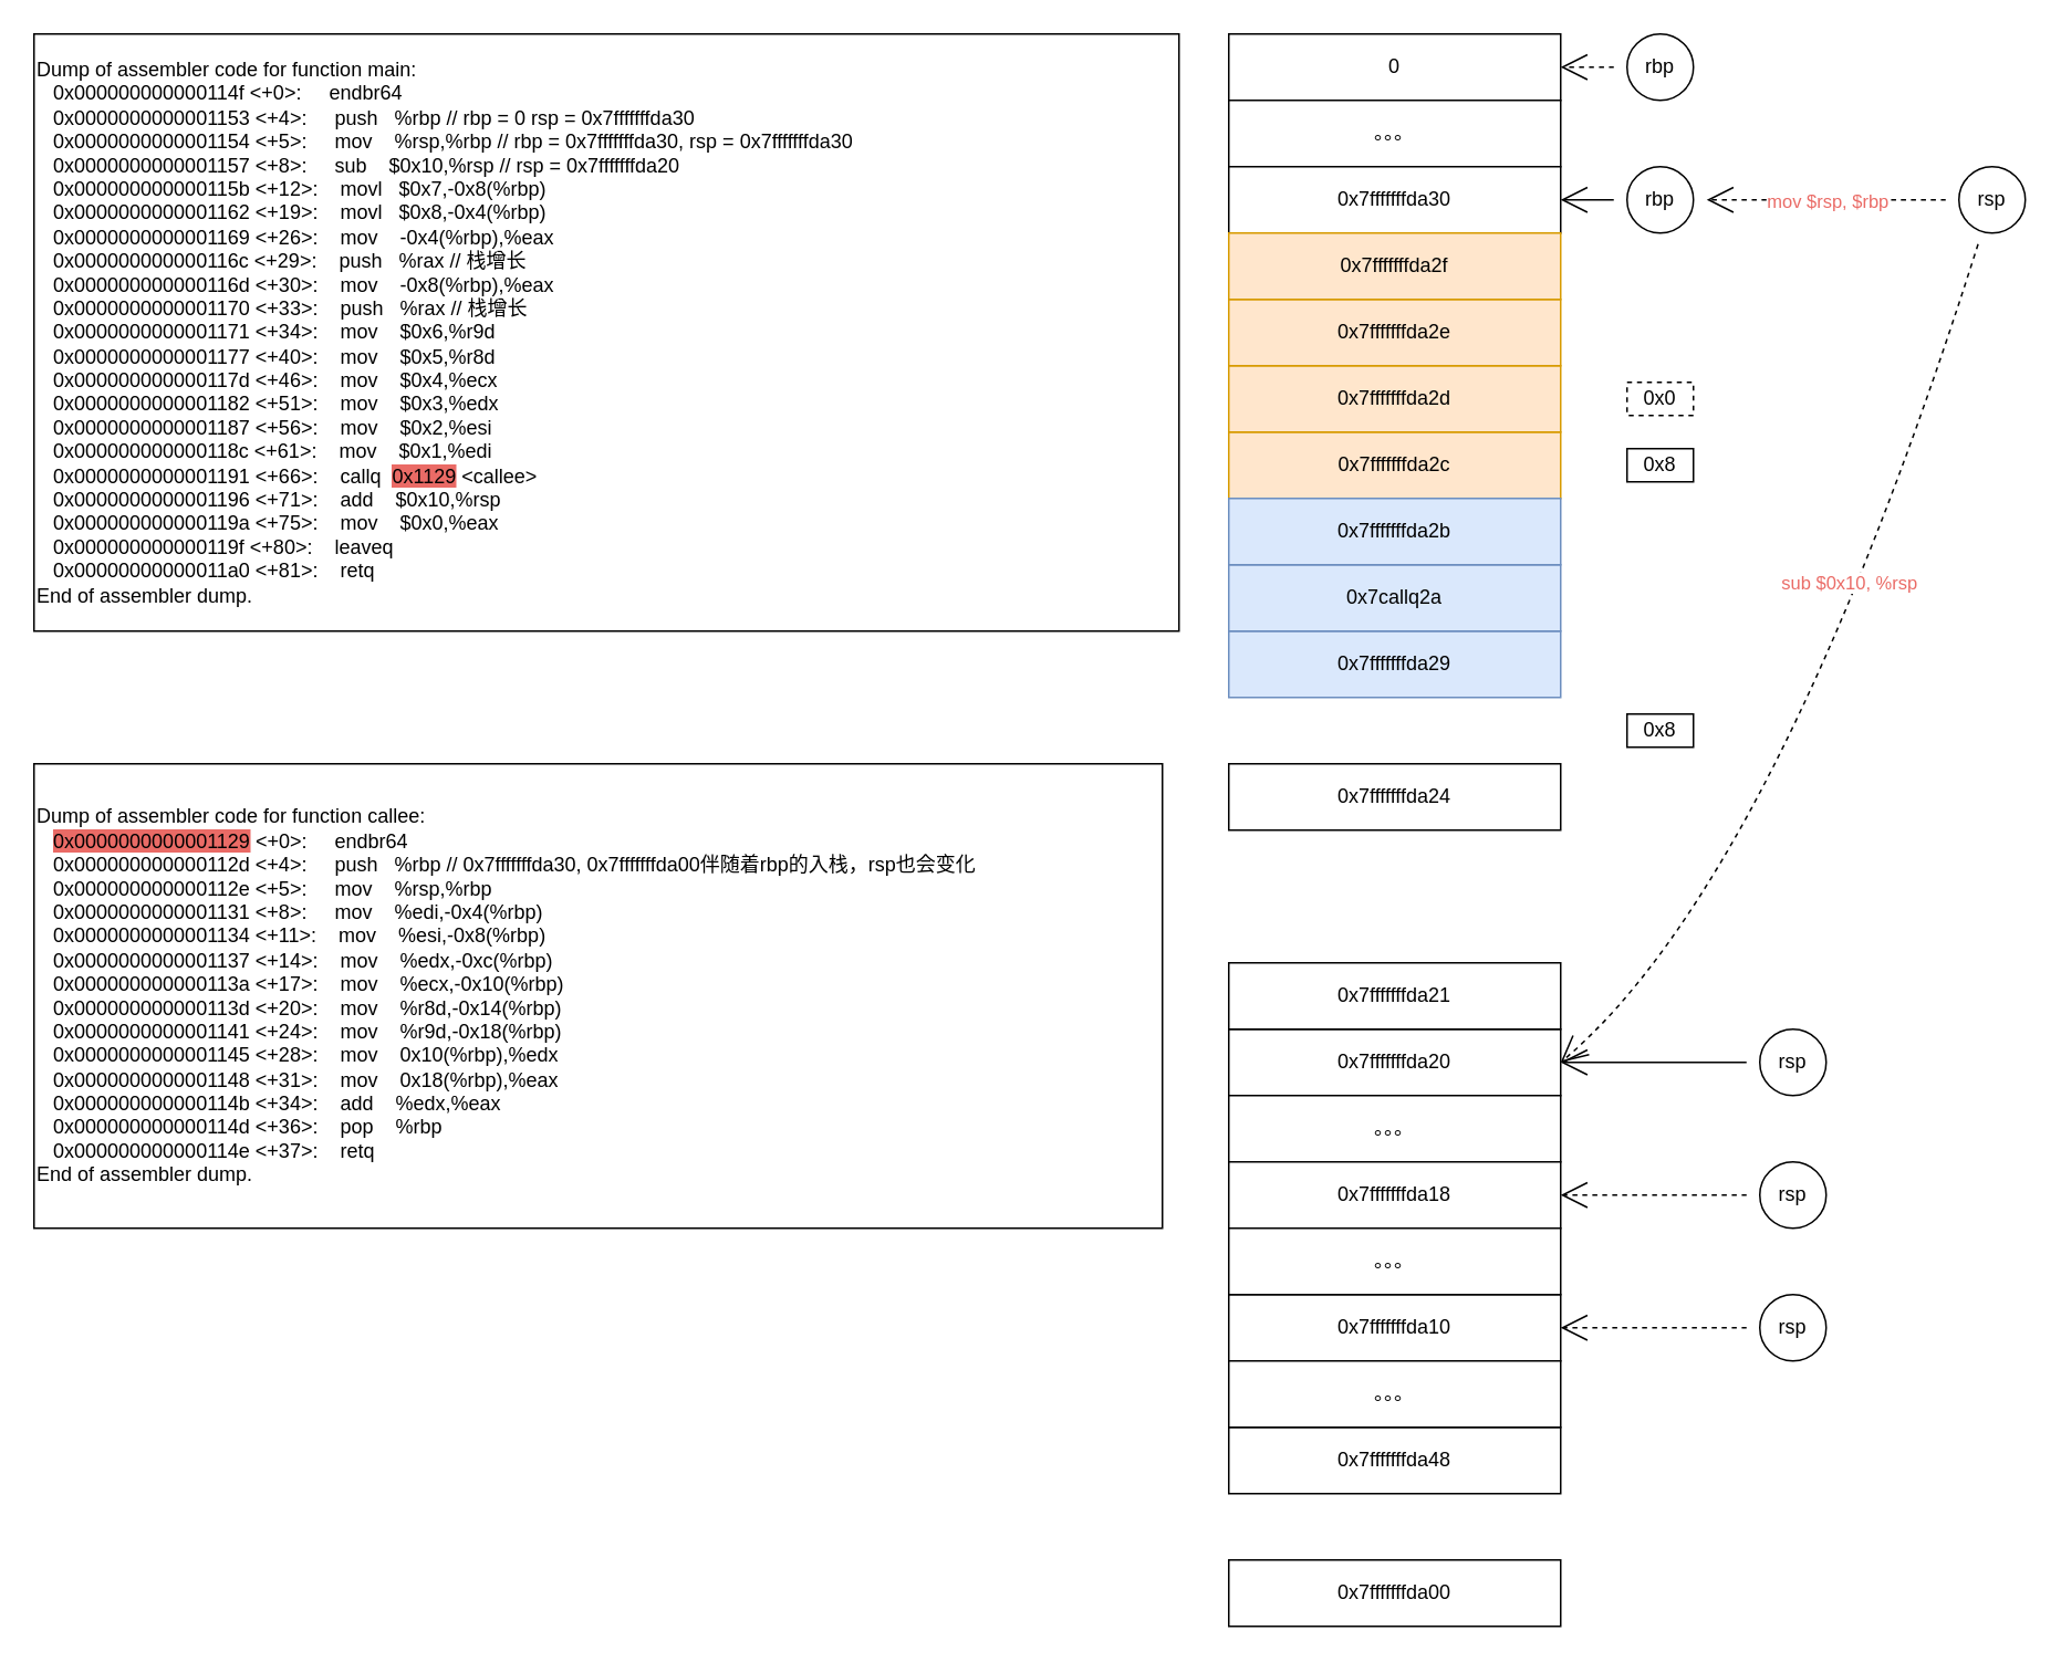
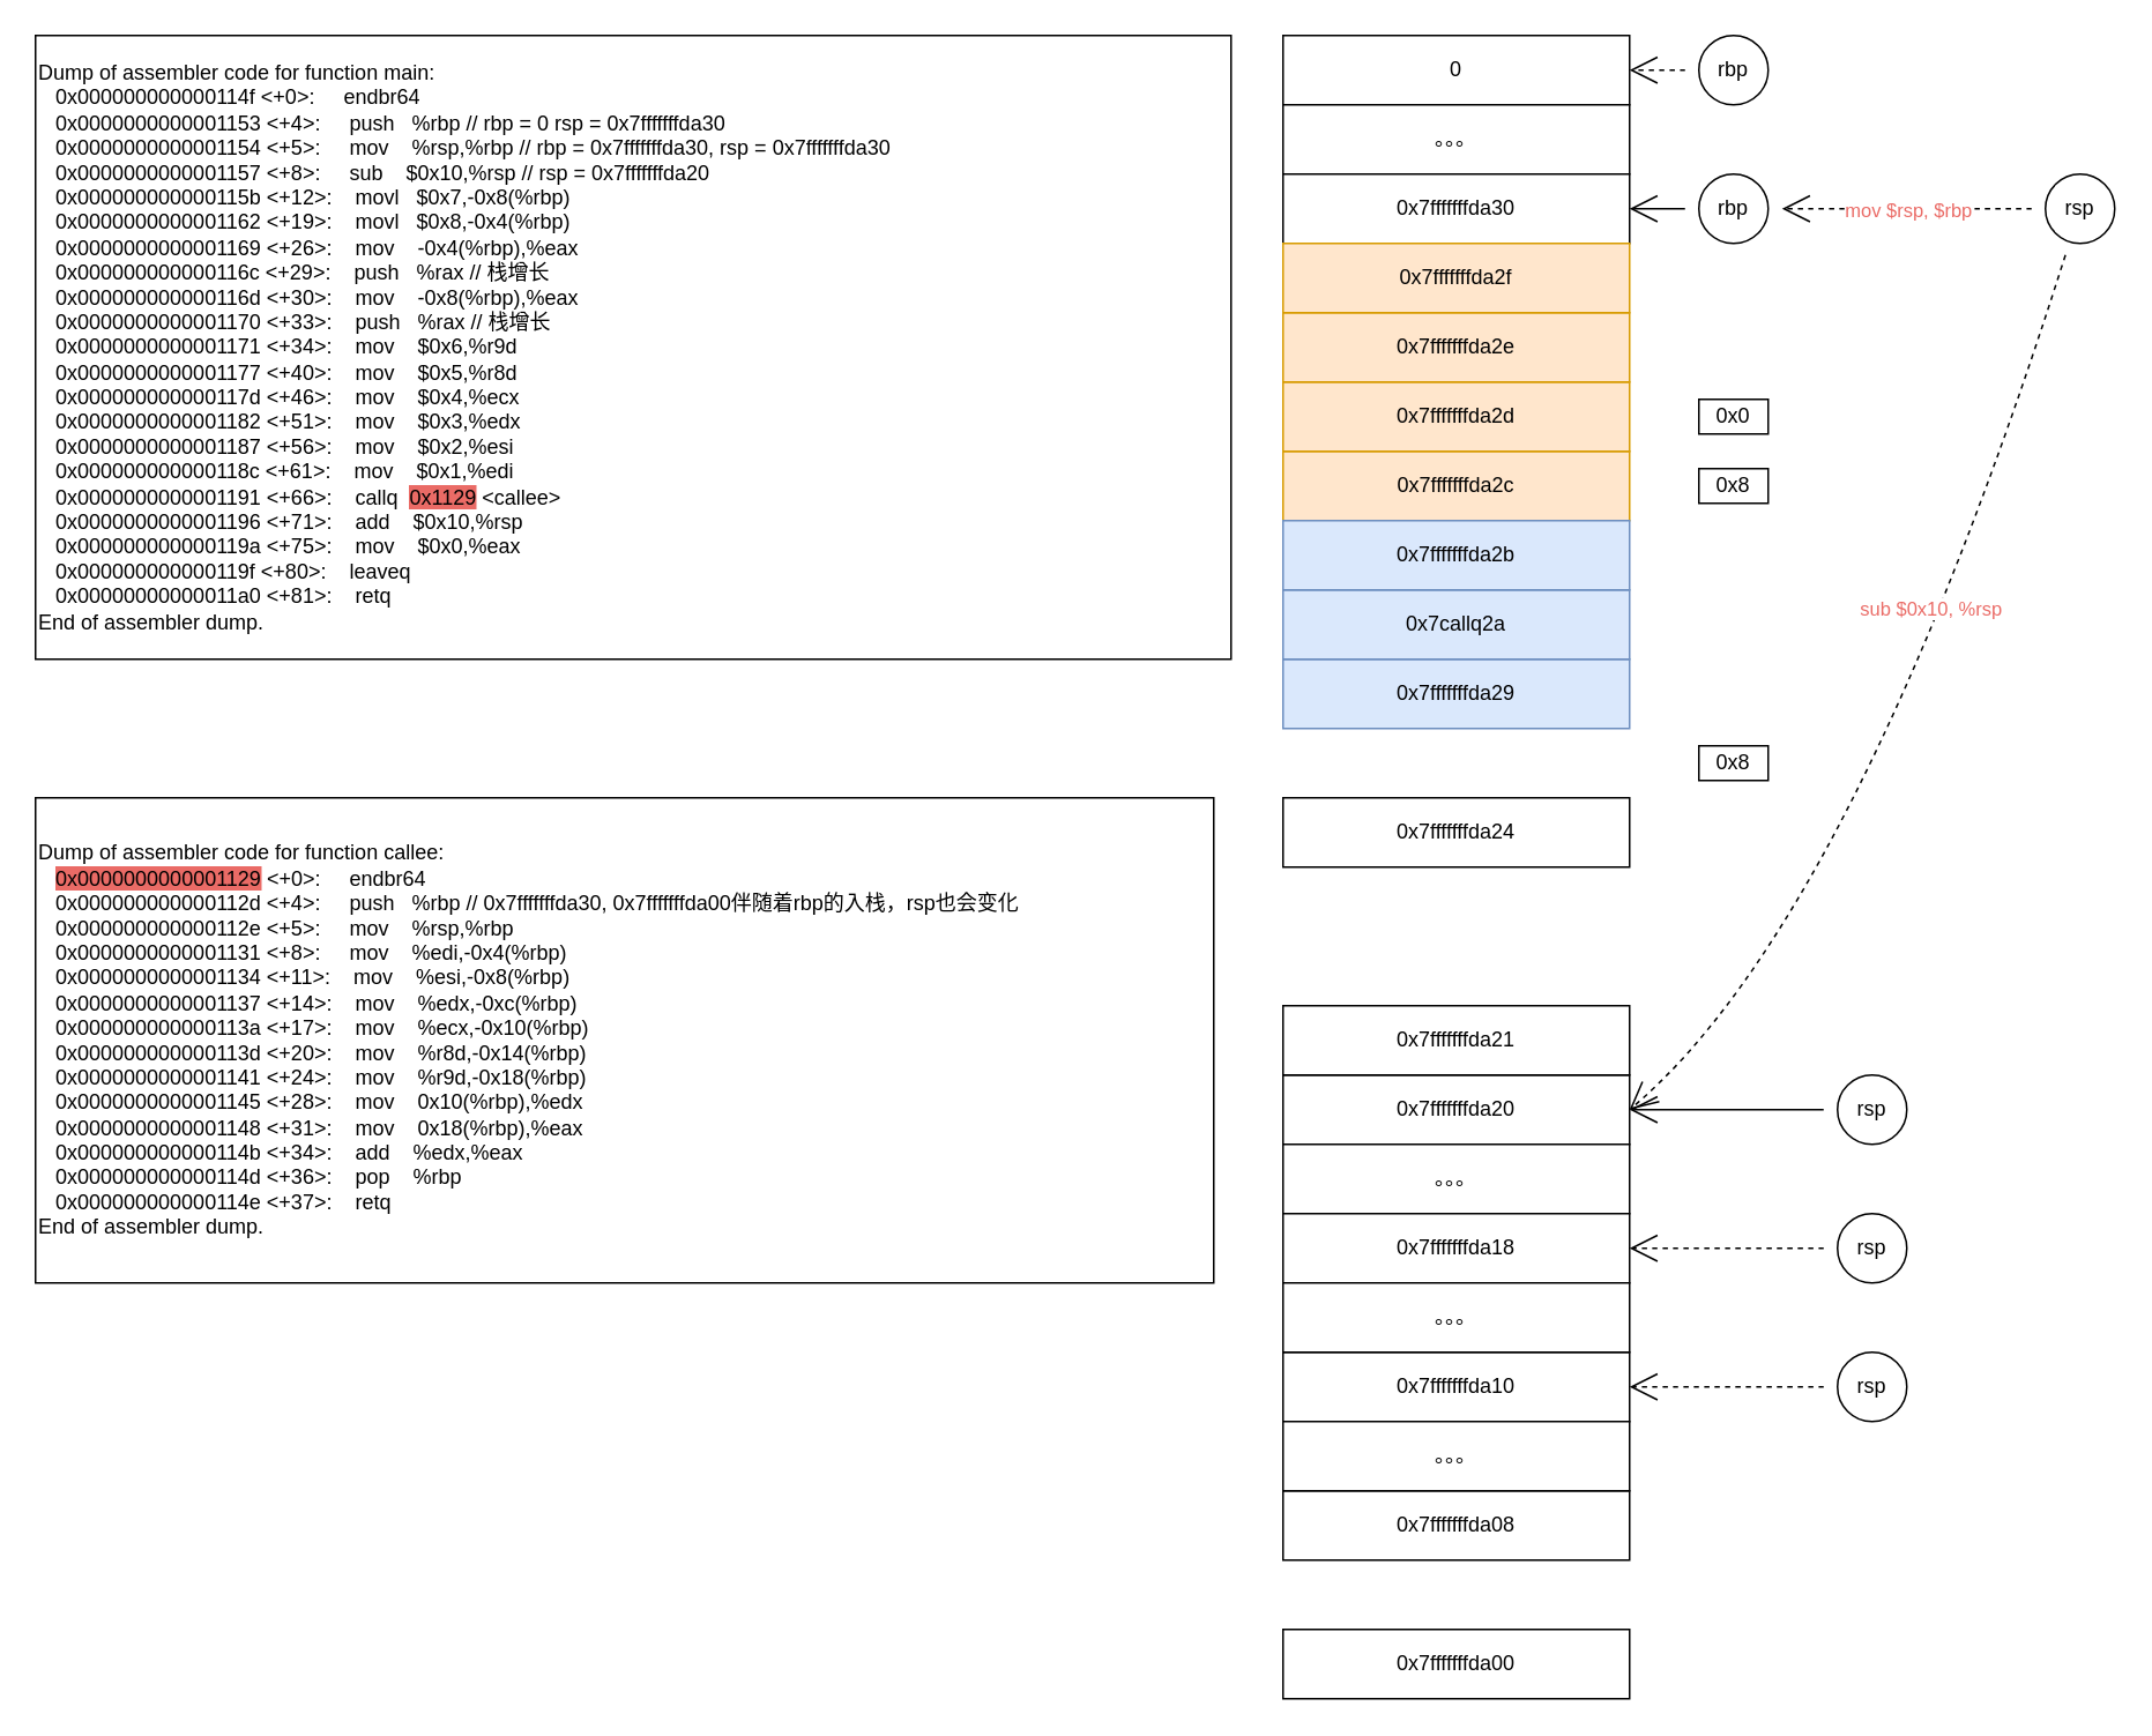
- <mxCell id="24" value="0x0" style="rounded=0;whiteSpace=wrap;html=1;hachureGap=4;pointerEvents=0;dashed=1;" vertex="1" parent="1"><mxGeometry x="980" y="230" width="40" height="20" as="geometry" /></mxCell>
+ <mxCell id="24" value="0x0" style="rounded=0;whiteSpace=wrap;html=1;hachureGap=4;pointerEvents=0;" vertex="1" parent="1"><mxGeometry x="980" y="230" width="40" height="20" as="geometry" /></mxCell>
- <mxCell id="39" value="0x7fffffffda48" style="rounded=0;whiteSpace=wrap;html=1;hachureGap=4;pointerEvents=0;" vertex="1" parent="1"><mxGeometry x="740" y="860" width="200" height="40" as="geometry" /></mxCell>
+ <mxCell id="39" value="0x7fffffffda08" style="rounded=0;whiteSpace=wrap;html=1;hachureGap=4;pointerEvents=0;" vertex="1" parent="1"><mxGeometry x="740" y="860" width="200" height="40" as="geometry" /></mxCell>
